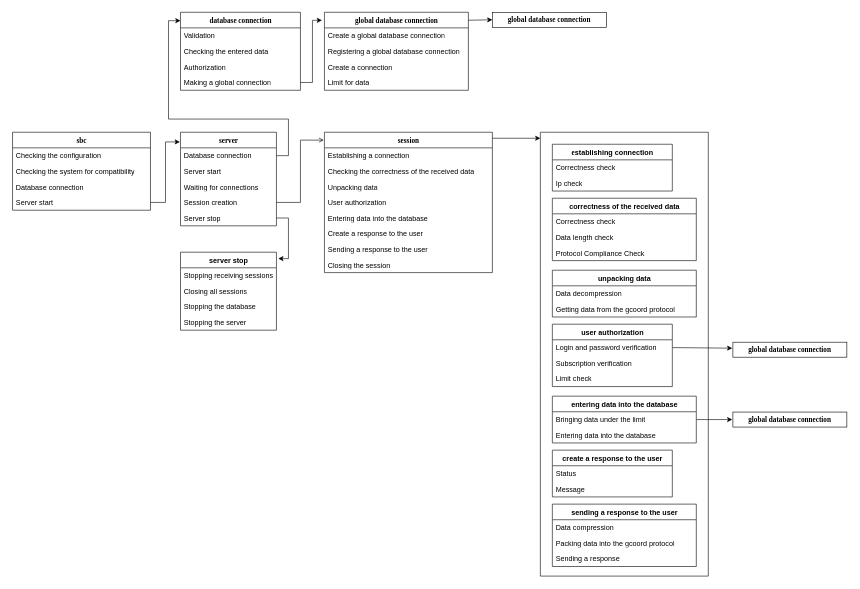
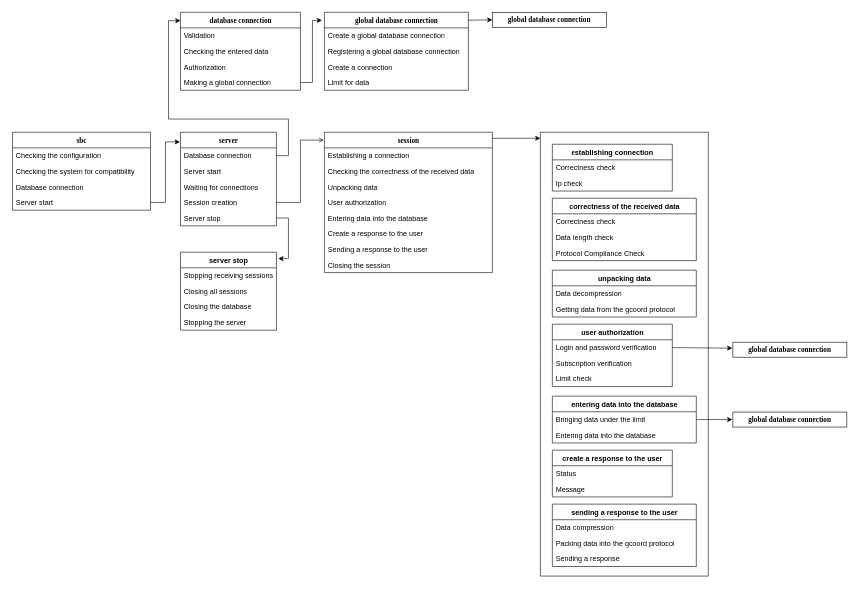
- <mxCell id="71" value="Stopping the database" style="text;html=1;strokeColor=none;fillColor=none;align=left;verticalAlign=top;spacingLeft=4;spacingRight=4;whiteSpace=wrap;overflow=hidden;rotatable=0;points=[[0,0.5],[1,0.5]];portConstraint=eastwest;" parent="68" vertex="1"><mxGeometry y="78" width="160" height="26" as="geometry" /></mxCell>
+ <mxCell id="71" value="Closing the database" style="text;html=1;strokeColor=none;fillColor=none;align=left;verticalAlign=top;spacingLeft=4;spacingRight=4;whiteSpace=wrap;overflow=hidden;rotatable=0;points=[[0,0.5],[1,0.5]];portConstraint=eastwest;" parent="68" vertex="1"><mxGeometry y="78" width="160" height="26" as="geometry" /></mxCell>
